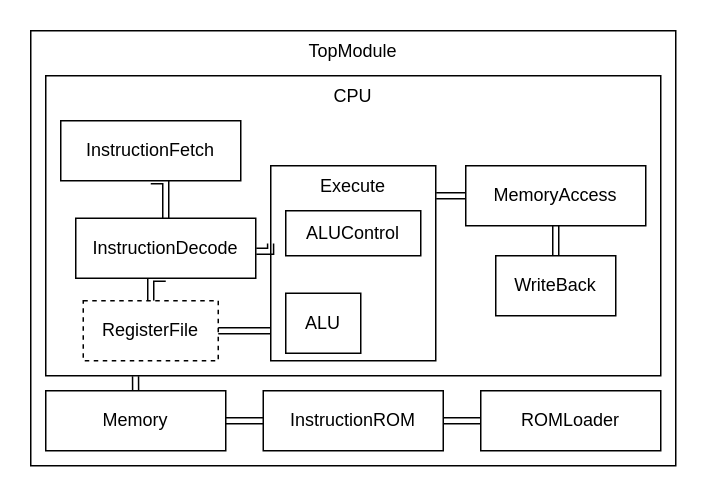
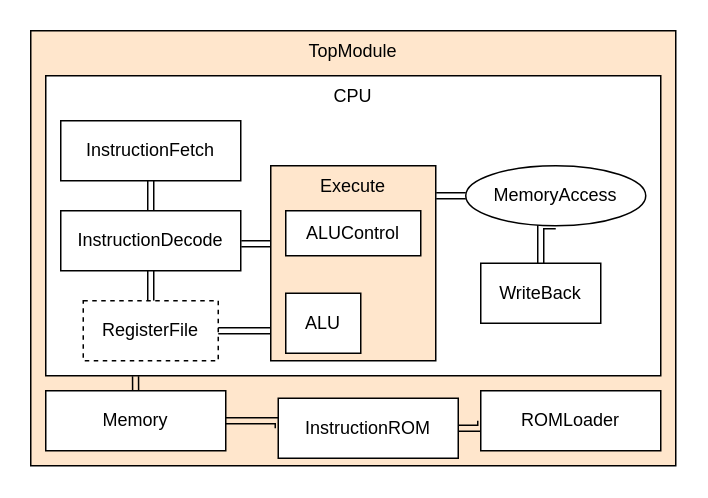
- <mxCell id="2" value="TopModule" style="rounded=0;whiteSpace=wrap;html=1;verticalAlign=top;" vertex="1" parent="1"><mxGeometry x="20" y="20" width="430" height="290" as="geometry" /></mxCell>
+ <mxCell id="2" value="TopModule" style="rounded=0;whiteSpace=wrap;html=1;verticalAlign=top;fillColor=#ffe6cc;" vertex="1" parent="1"><mxGeometry x="20" y="20" width="430" height="290" as="geometry" /></mxCell>
- <mxCell id="14" value="MemoryAccess" style="rounded=0;whiteSpace=wrap;html=1;" vertex="1" parent="1"><mxGeometry x="310" y="110" width="120" height="40" as="geometry" /></mxCell>
+ <mxCell id="14" value="MemoryAccess" style="ellipse;whiteSpace=wrap;html=1;" vertex="1" parent="1"><mxGeometry x="310" y="110" width="120" height="40" as="geometry" /></mxCell>
- <mxCell id="7" value="InstructionDecode" style="rounded=0;whiteSpace=wrap;html=1;" vertex="1" parent="1"><mxGeometry x="50" y="145" width="120" height="40" as="geometry" /></mxCell>
+ <mxCell id="7" value="InstructionDecode" style="rounded=0;whiteSpace=wrap;html=1;" vertex="1" parent="1"><mxGeometry x="40" y="140" width="120" height="40" as="geometry" /></mxCell>
- <mxCell id="10" value="Execute" style="rounded=0;whiteSpace=wrap;html=1;align=center;verticalAlign=top;" vertex="1" parent="9"><mxGeometry width="110" height="130" as="geometry" /></mxCell>
+ <mxCell id="10" value="Execute" style="rounded=0;whiteSpace=wrap;html=1;align=center;verticalAlign=top;fillColor=#ffe6cc;" vertex="1" parent="9"><mxGeometry width="110" height="130" as="geometry" /></mxCell>
- <mxCell id="18" value="WriteBack" style="rounded=0;whiteSpace=wrap;html=1;" vertex="1" parent="1"><mxGeometry x="330" y="170" width="80" height="40" as="geometry" /></mxCell>
+ <mxCell id="18" value="WriteBack" style="rounded=0;whiteSpace=wrap;html=1;" vertex="1" parent="1"><mxGeometry x="320" y="175" width="80" height="40" as="geometry" /></mxCell>
- <mxCell id="22" value="InstructionROM" style="rounded=0;whiteSpace=wrap;html=1;" vertex="1" parent="1"><mxGeometry x="175" y="260" width="120" height="40" as="geometry" /></mxCell>
+ <mxCell id="22" value="InstructionROM" style="rounded=0;whiteSpace=wrap;html=1;" vertex="1" parent="1"><mxGeometry x="185" y="265" width="120" height="40" as="geometry" /></mxCell>
